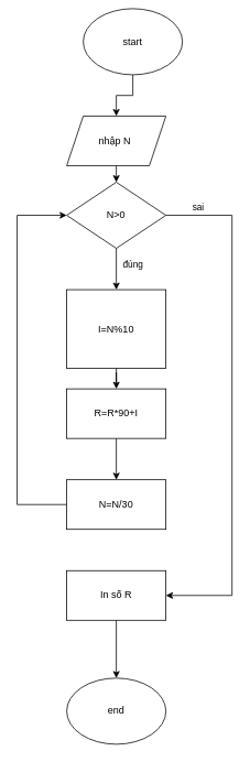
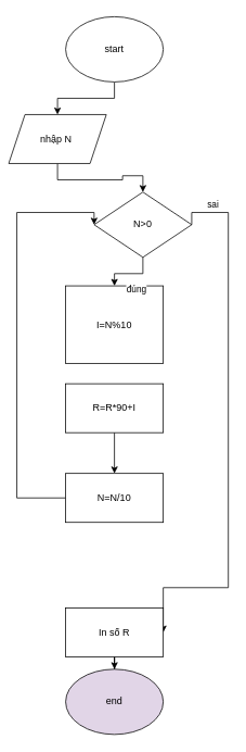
- <mxCell id="3" value="start" style="ellipse;whiteSpace=wrap;html=1;" vertex="1" parent="1"><mxGeometry x="100" y="10" width="120" height="80" as="geometry" /></mxCell>
+ <mxCell id="3" value="start" style="ellipse;whiteSpace=wrap;html=1;" vertex="1" parent="1"><mxGeometry x="80" y="20" width="120" height="80" as="geometry" /></mxCell>
- <mxCell id="5" value="nhập N&amp;nbsp;" style="shape=parallelogram;perimeter=parallelogramPerimeter;whiteSpace=wrap;html=1;fixedSize=1;" vertex="1" parent="1"><mxGeometry x="80" y="140" width="120" height="60" as="geometry" /></mxCell>
+ <mxCell id="5" value="nhập N&amp;nbsp;" style="shape=parallelogram;perimeter=parallelogramPerimeter;whiteSpace=wrap;html=1;fixedSize=1;" vertex="1" parent="1"><mxGeometry x="10" y="140" width="120" height="60" as="geometry" /></mxCell>
- <mxCell id="10" value="N&amp;gt;0" style="rhombus;whiteSpace=wrap;html=1;" vertex="1" parent="1"><mxGeometry x="80" y="220" width="120" height="80" as="geometry" /></mxCell>
+ <mxCell id="10" value="N&amp;gt;0" style="rhombus;whiteSpace=wrap;html=1;" vertex="1" parent="1"><mxGeometry x="115" y="235" width="120" height="80" as="geometry" /></mxCell>
- <mxCell id="6" value="" style="edgeStyle=orthogonalEdgeStyle;rounded=0;orthogonalLoop=1;jettySize=auto;html=1;" edge="1" parent="1" source="7" target="12"><mxGeometry relative="1" as="geometry" /></mxCell>
- <mxCell id="14" value="N=N/30" style="whiteSpace=wrap;html=1;" vertex="1" parent="1"><mxGeometry x="80" y="580" width="120" height="60" as="geometry" /></mxCell>
+ <mxCell id="14" value="N=N/10" style="whiteSpace=wrap;html=1;" vertex="1" parent="1"><mxGeometry x="80" y="580" width="120" height="60" as="geometry" /></mxCell>
- <mxCell id="16" value="In số R" style="rounded=0;whiteSpace=wrap;html=1;" vertex="1" parent="1"><mxGeometry x="80" y="690" width="120" height="60" as="geometry" /></mxCell>
+ <mxCell id="16" value="In số R" style="rounded=0;whiteSpace=wrap;html=1;" vertex="1" parent="1"><mxGeometry x="80" y="745" width="120" height="60" as="geometry" /></mxCell>
- <mxCell id="17" value="end" style="ellipse;whiteSpace=wrap;html=1;rounded=0;" vertex="1" parent="1"><mxGeometry x="80" y="820" width="120" height="80" as="geometry" /></mxCell>
+ <mxCell id="17" value="end" style="ellipse;whiteSpace=wrap;html=1;rounded=0;fillColor=#e1d5e7;" vertex="1" parent="1"><mxGeometry x="80" y="820" width="120" height="80" as="geometry" /></mxCell>
